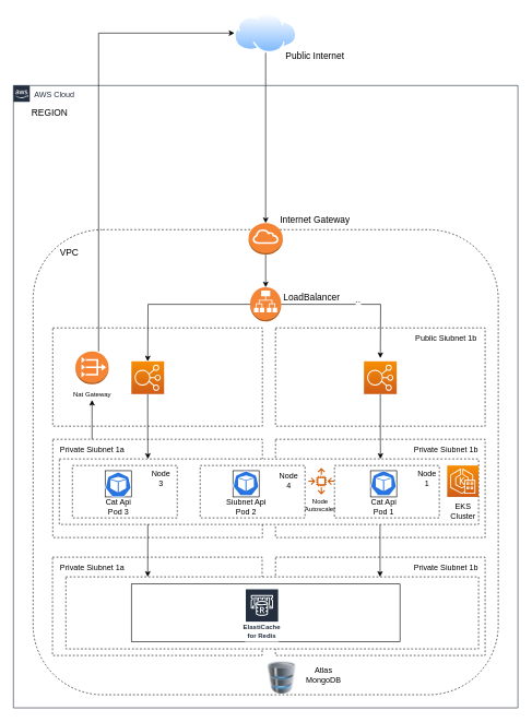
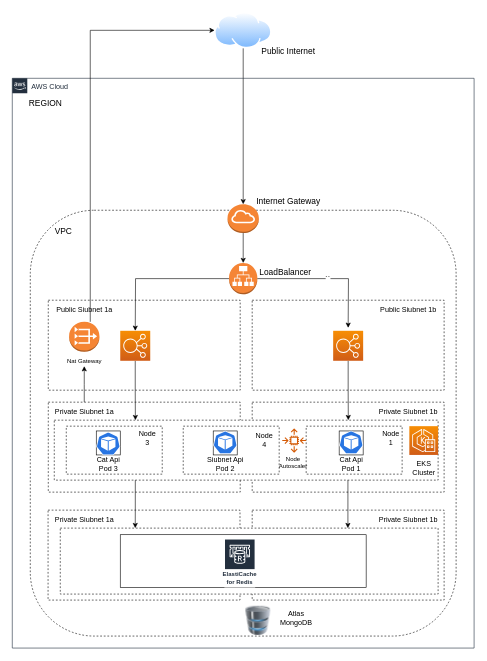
+ <mxCell id="18" value="&lt;font style=&quot;font-size: 12px;&quot;&gt;Public Siubnet 1a&lt;/font&gt;" style="text;html=1;align=center;verticalAlign=middle;resizable=0;points=[];autosize=1;strokeColor=none;fillColor=none;fontSize=14;" parent="1" vertex="1"><mxGeometry x="80" y="500" width="120" height="30" as="geometry" /></mxCell>
